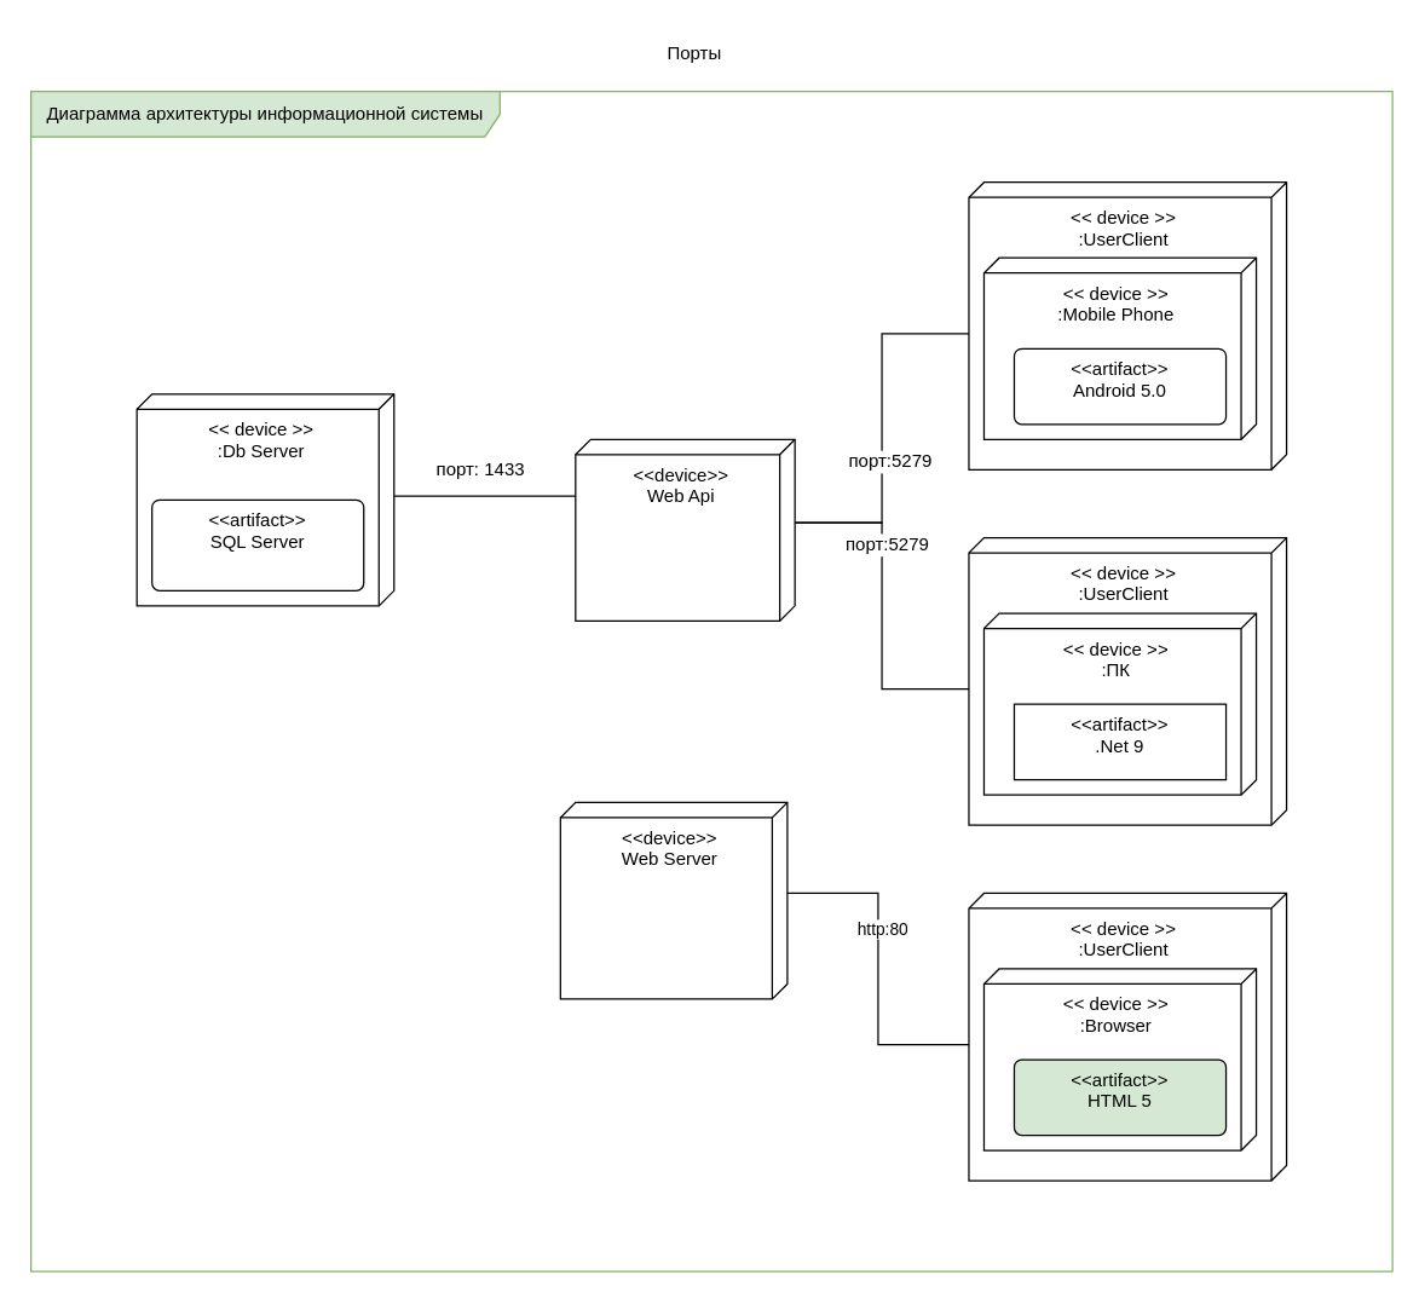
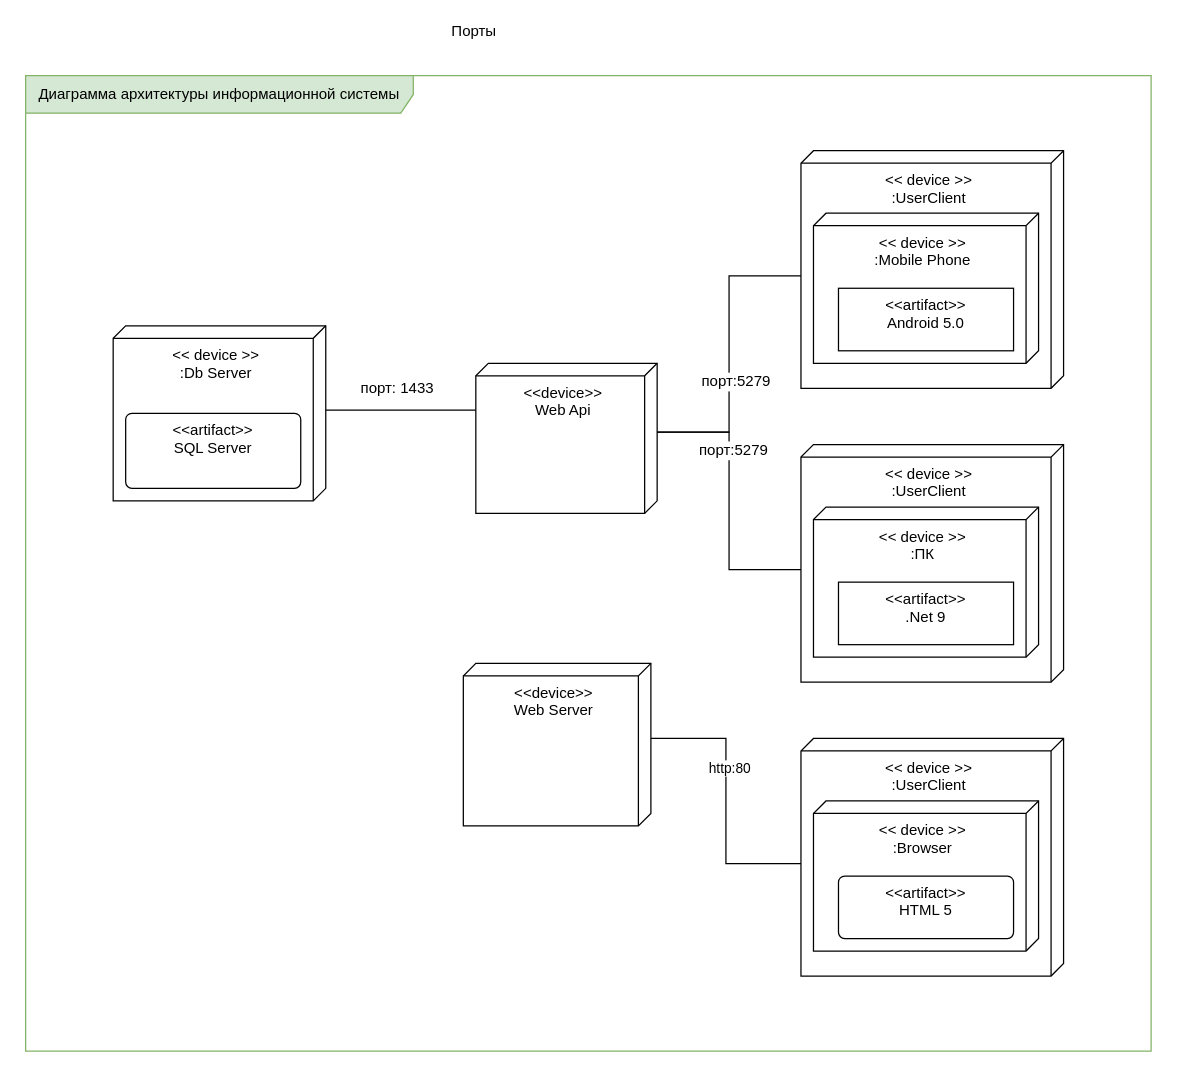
- <mxCell id="28" value="Порты&amp;nbsp;" style="text;html=1;align=center;verticalAlign=middle;resizable=0;points=[];autosize=1;strokeColor=none;fillColor=none;" parent="1" vertex="1"><mxGeometry x="430" y="20" width="60" height="30" as="geometry" /></mxCell>
+ <mxCell id="28" value="Порты&amp;nbsp;" style="text;html=1;align=center;verticalAlign=middle;resizable=0;points=[];autosize=1;strokeColor=none;fillColor=none;" parent="1" vertex="1"><mxGeometry x="350" y="10" width="60" height="30" as="geometry" /></mxCell>
- <mxCell id="5" value="&amp;lt;&amp;lt;artifact&amp;gt;&amp;gt;&lt;div&gt;Android 5.0&lt;/div&gt;" style="html=1;align=center;verticalAlign=top;rounded=1;absoluteArcSize=1;arcSize=10;dashed=0;whiteSpace=wrap;movable=1;resizable=1;rotatable=1;deletable=1;editable=1;locked=0;connectable=1;" parent="3" vertex="1"><mxGeometry x="30" y="110" width="140" height="50" as="geometry" /></mxCell>
+ <mxCell id="5" value="&amp;lt;&amp;lt;artifact&amp;gt;&amp;gt;&lt;div&gt;Android 5.0&lt;/div&gt;" style="html=1;align=center;verticalAlign=top;absoluteArcSize=1;arcSize=10;dashed=0;whiteSpace=wrap;movable=1;resizable=1;rotatable=1;deletable=1;editable=1;locked=0;connectable=1;rounded=0;" parent="3" vertex="1"><mxGeometry x="30" y="110" width="140" height="50" as="geometry" /></mxCell>
- <mxCell id="14" value="&amp;lt;&amp;lt;artifact&amp;gt;&amp;gt;&lt;div&gt;HTML 5&lt;/div&gt;" style="html=1;align=center;verticalAlign=top;rounded=1;absoluteArcSize=1;arcSize=10;dashed=0;whiteSpace=wrap;movable=1;resizable=1;rotatable=1;deletable=1;editable=1;locked=0;connectable=1;fillColor=#d5e8d4;" parent="12" vertex="1"><mxGeometry x="30" y="110" width="140" height="50" as="geometry" /></mxCell>
+ <mxCell id="14" value="&amp;lt;&amp;lt;artifact&amp;gt;&amp;gt;&lt;div&gt;HTML 5&lt;/div&gt;" style="html=1;align=center;verticalAlign=top;rounded=1;absoluteArcSize=1;arcSize=10;dashed=0;whiteSpace=wrap;movable=1;resizable=1;rotatable=1;deletable=1;editable=1;locked=0;connectable=1;" parent="12" vertex="1"><mxGeometry x="30" y="110" width="140" height="50" as="geometry" /></mxCell>
